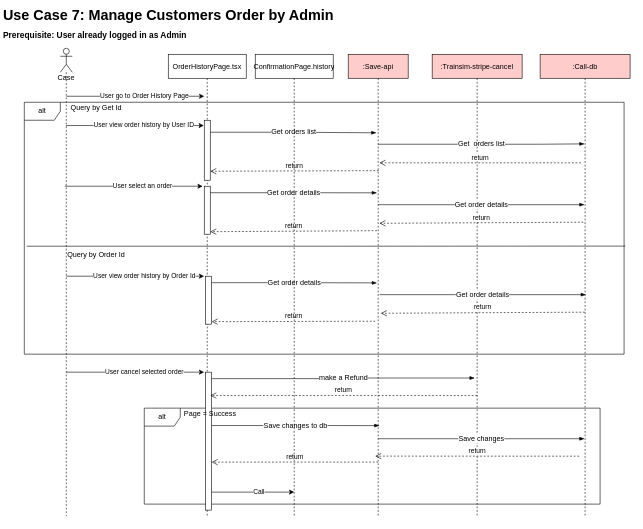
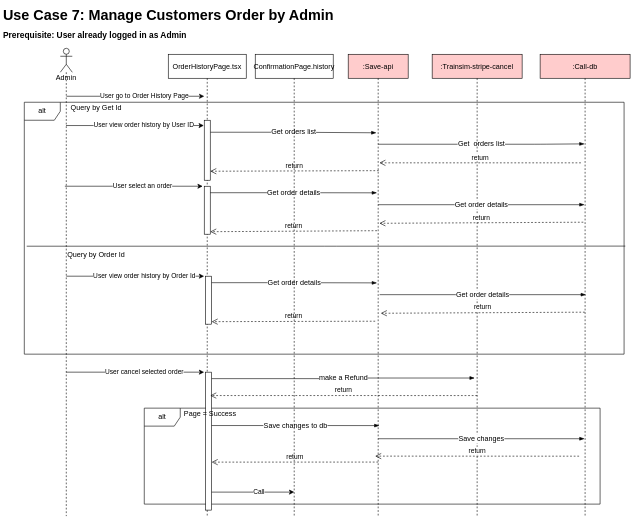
- <mxCell id="7" value="Case" style="shape=umlLifeline;participant=umlActor;perimeter=lifelinePerimeter;whiteSpace=wrap;html=1;container=1;collapsible=0;recursiveResize=0;verticalAlign=top;spacingTop=36;outlineConnect=0;" parent="1" vertex="1"><mxGeometry x="100" y="80" width="20" height="780" as="geometry" /></mxCell>
+ <mxCell id="7" value="Admin" style="shape=umlLifeline;participant=umlActor;perimeter=lifelinePerimeter;whiteSpace=wrap;html=1;container=1;collapsible=0;recursiveResize=0;verticalAlign=top;spacingTop=36;outlineConnect=0;" parent="1" vertex="1"><mxGeometry x="100" y="80" width="20" height="780" as="geometry" /></mxCell>
